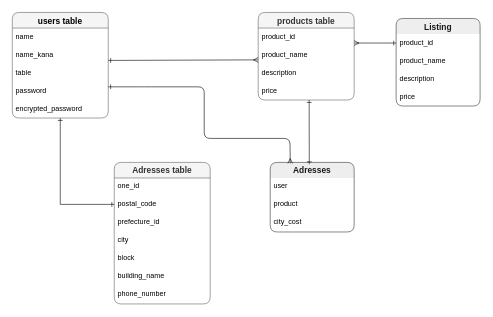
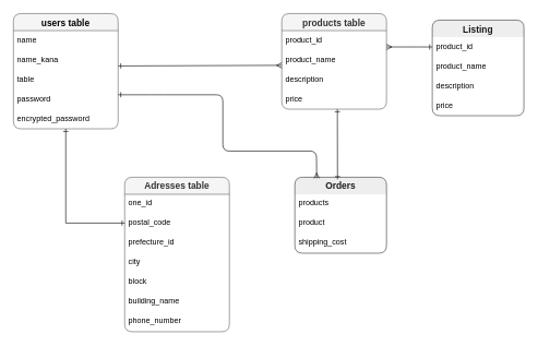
- <mxCell id="23" value="Adresses" style="swimlane;fontStyle=1;childLayout=stackLayout;horizontal=1;startSize=26;horizontalStack=0;resizeParent=1;resizeParentMax=0;resizeLast=0;collapsible=1;marginBottom=0;align=center;fontSize=14;rounded=1;swimlaneLine=0;fillColor=#eeeeee;strokeColor=#36393d;perimeterSpacing=5;fontColor=#1A1A1A;" parent="1" vertex="1"><mxGeometry x="450" y="270" width="140" height="116" as="geometry" /></mxCell>
+ <mxCell id="23" value="Orders" style="swimlane;fontStyle=1;childLayout=stackLayout;horizontal=1;startSize=26;horizontalStack=0;resizeParent=1;resizeParentMax=0;resizeLast=0;collapsible=1;marginBottom=0;align=center;fontSize=14;rounded=1;swimlaneLine=0;fillColor=#eeeeee;strokeColor=#36393d;perimeterSpacing=5;fontColor=#1A1A1A;" parent="1" vertex="1"><mxGeometry x="450" y="270" width="140" height="116" as="geometry" /></mxCell>
- <mxCell id="24" value="user" style="text;strokeColor=none;fillColor=none;spacingLeft=4;spacingRight=4;overflow=hidden;rotatable=0;points=[[0,0.5],[1,0.5]];portConstraint=eastwest;fontSize=12;" parent="23" vertex="1"><mxGeometry y="26" width="140" height="30" as="geometry" /></mxCell>
+ <mxCell id="24" value="products" style="text;strokeColor=none;fillColor=none;spacingLeft=4;spacingRight=4;overflow=hidden;rotatable=0;points=[[0,0.5],[1,0.5]];portConstraint=eastwest;fontSize=12;" parent="23" vertex="1"><mxGeometry y="26" width="140" height="30" as="geometry" /></mxCell>
- <mxCell id="26" value="city_cost" style="text;strokeColor=none;fillColor=none;spacingLeft=4;spacingRight=4;overflow=hidden;rotatable=0;points=[[0,0.5],[1,0.5]];portConstraint=eastwest;fontSize=12;" parent="23" vertex="1"><mxGeometry y="86" width="140" height="30" as="geometry" /></mxCell>
+ <mxCell id="26" value="shipping_cost" style="text;strokeColor=none;fillColor=none;spacingLeft=4;spacingRight=4;overflow=hidden;rotatable=0;points=[[0,0.5],[1,0.5]];portConstraint=eastwest;fontSize=12;" parent="23" vertex="1"><mxGeometry y="86" width="140" height="30" as="geometry" /></mxCell>
